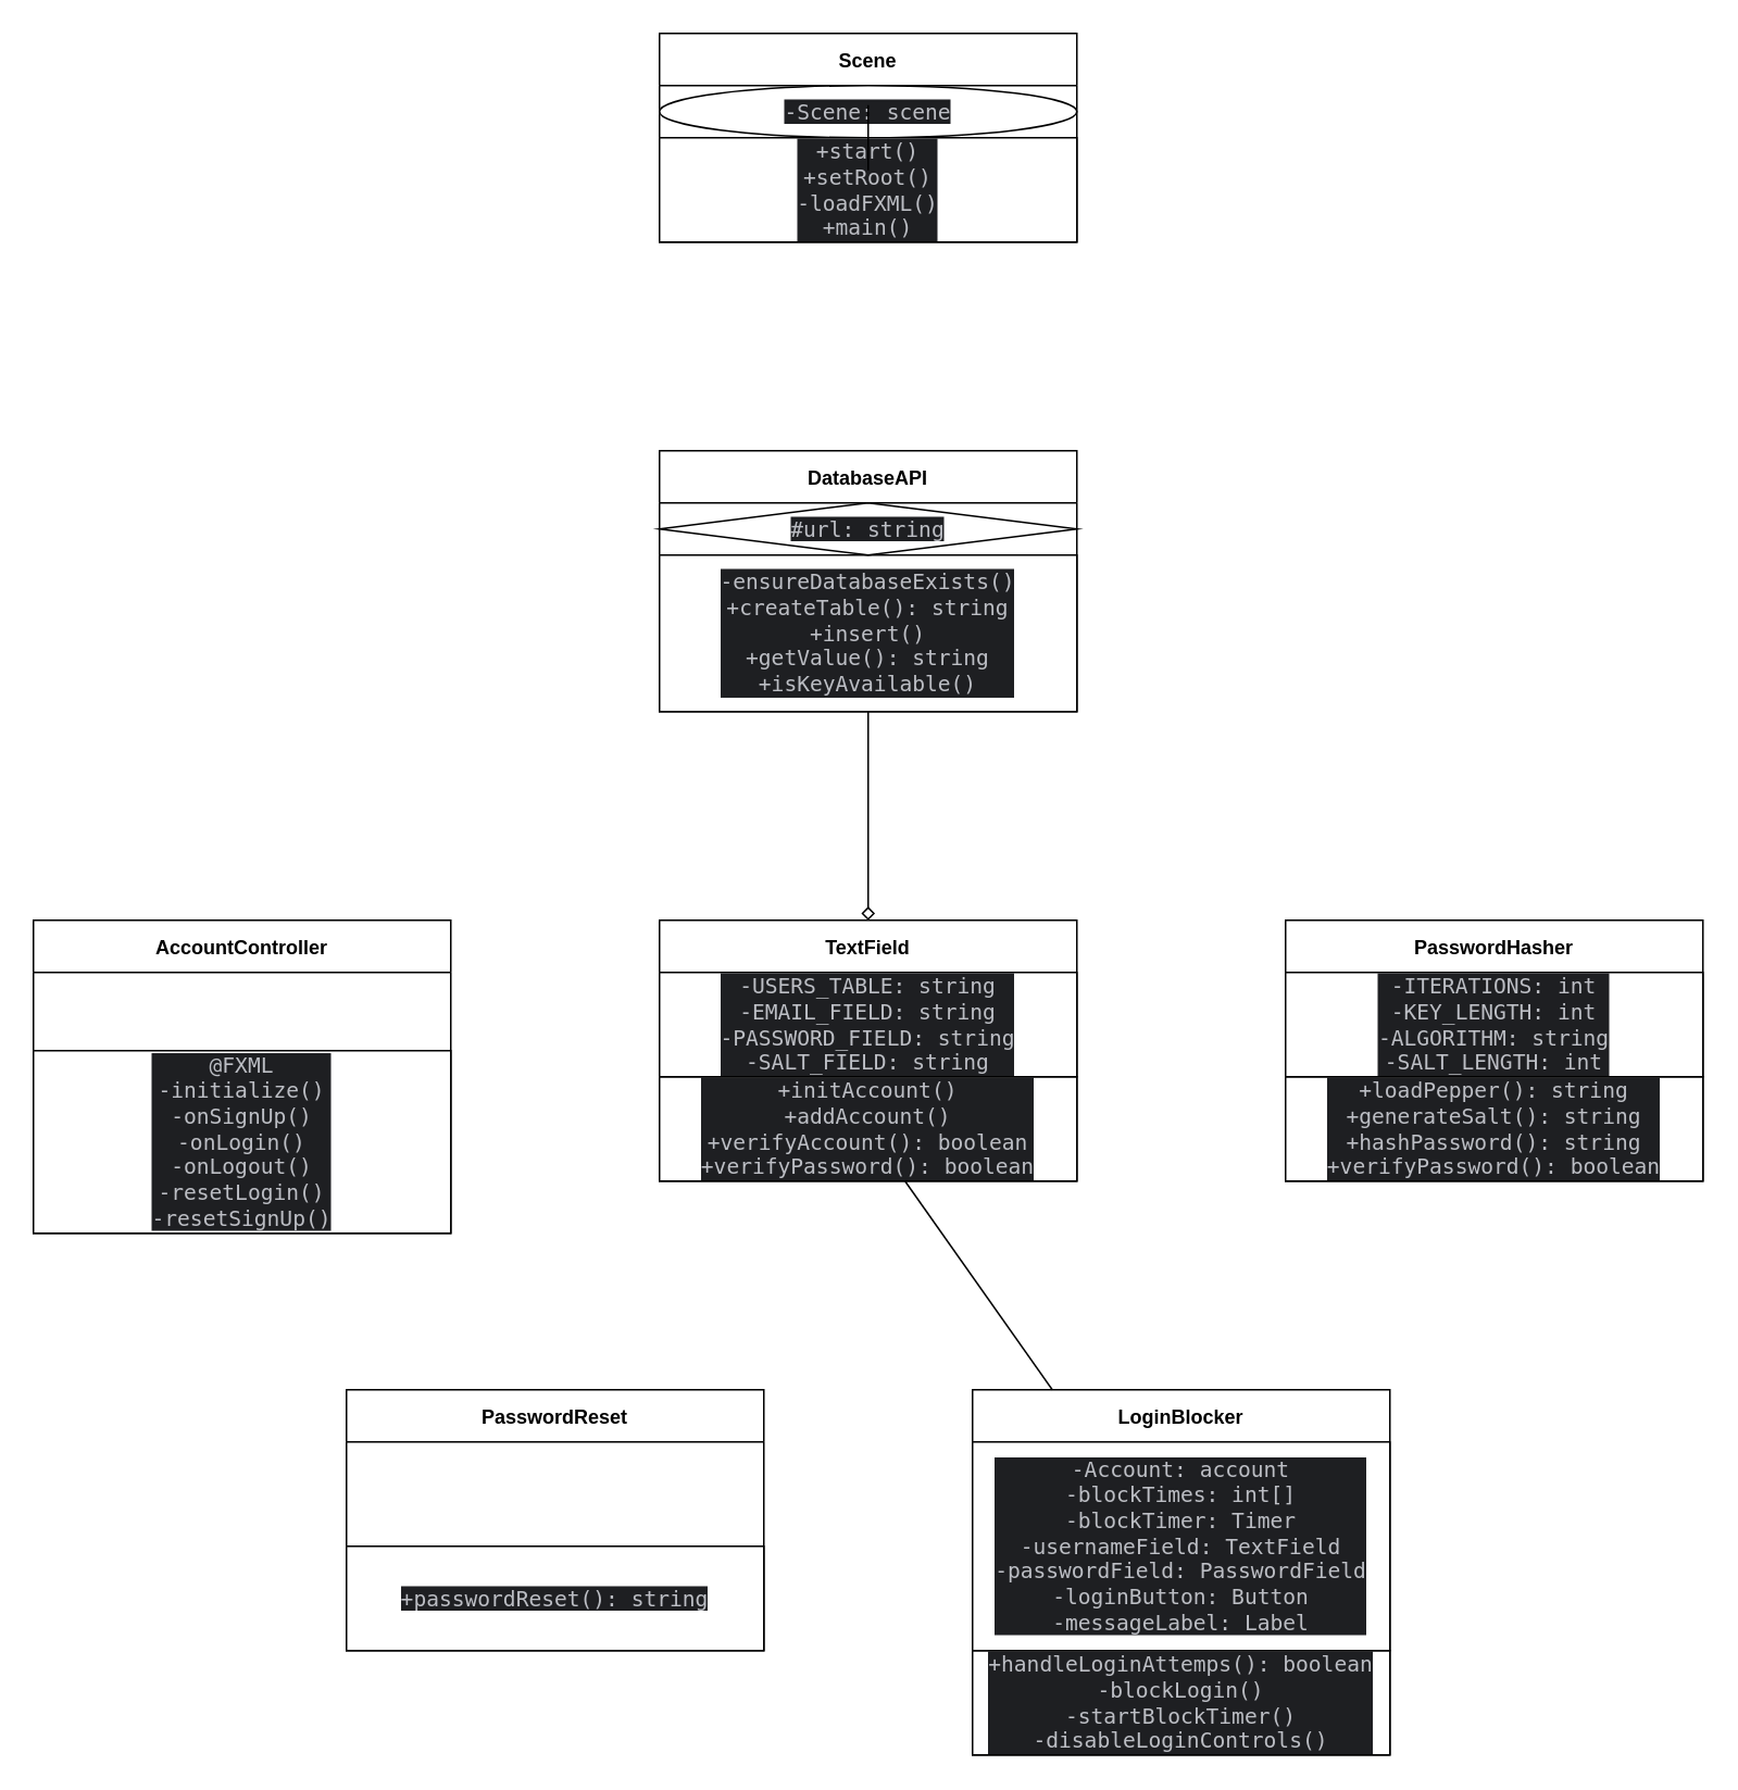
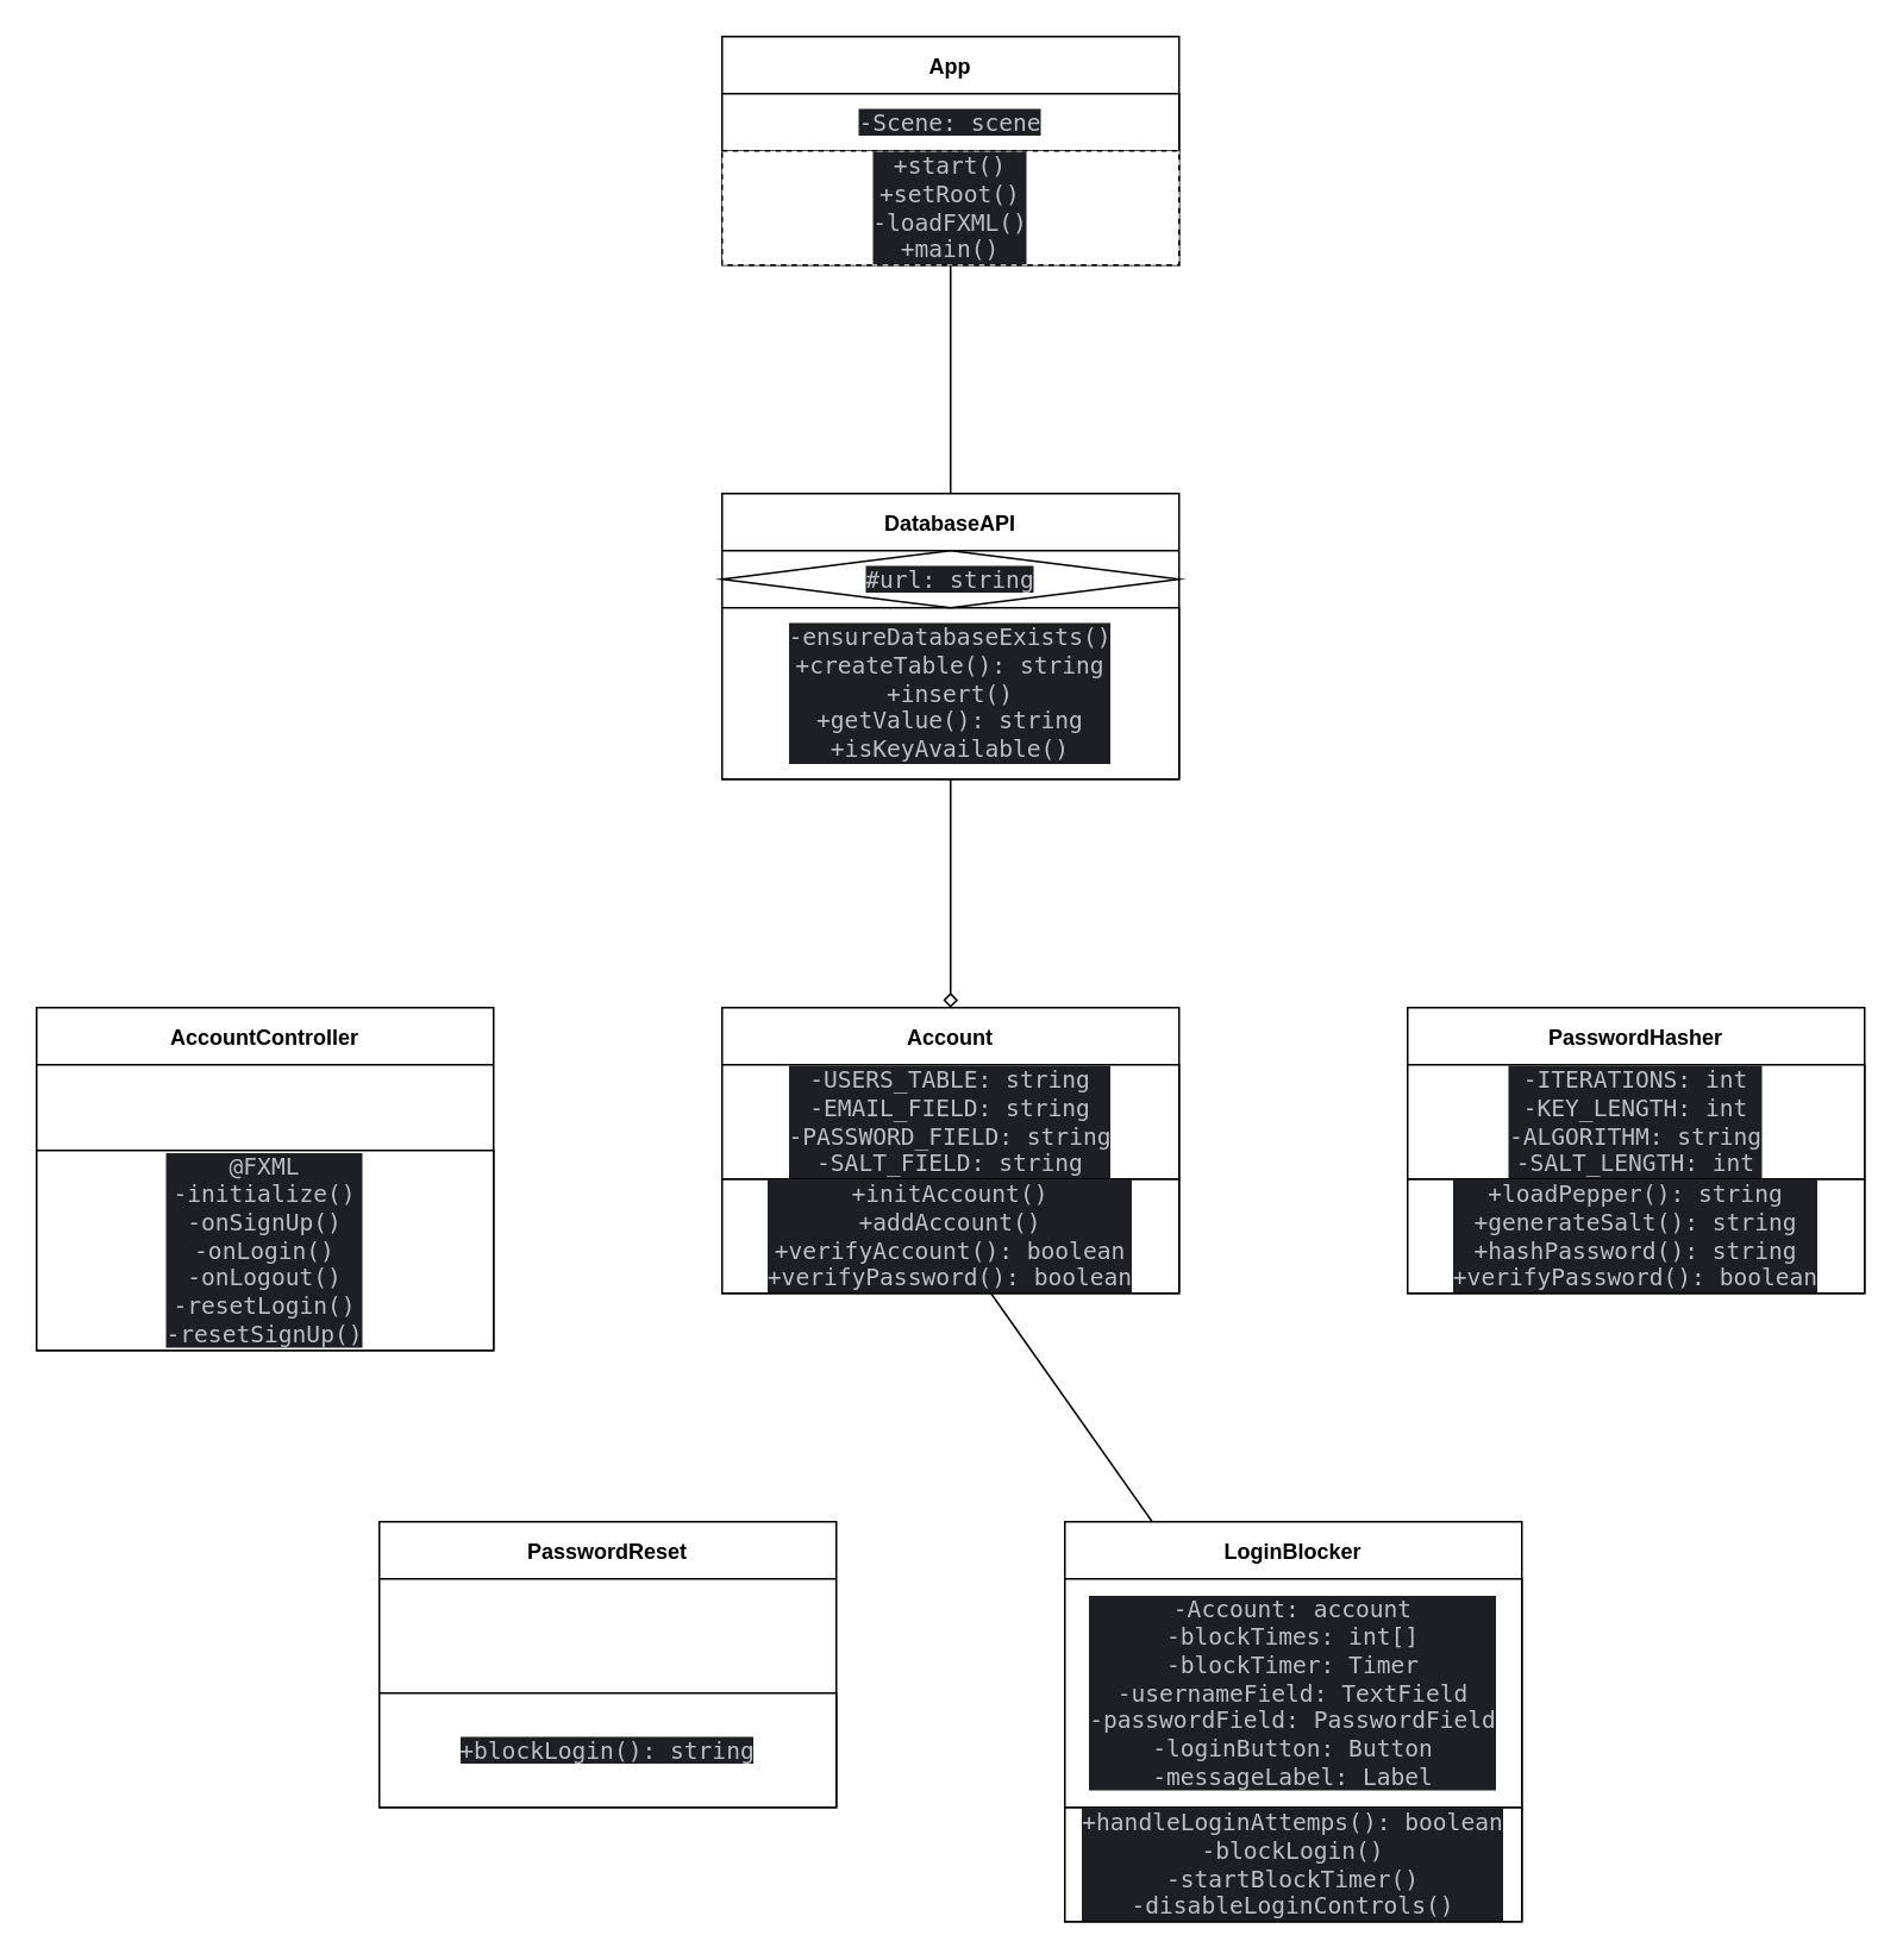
- <mxCell id="2" value="Scene" style="swimlane;startSize=32;" parent="1" vertex="1"><mxGeometry x="404" y="20" width="256" height="128" as="geometry" /></mxCell>
+ <mxCell id="2" value="App" style="swimlane;startSize=32;" parent="1" vertex="1"><mxGeometry x="404" y="20" width="256" height="128" as="geometry" /></mxCell>
- <mxCell id="17" style="edgeStyle=orthogonalEdgeStyle;rounded=0;orthogonalLoop=1;jettySize=auto;html=1;fontSize=10;fontColor=#FFB570;endArrow=none;endFill=0;" parent="1" source="4" target="3" edge="1"><mxGeometry relative="1" as="geometry" /></mxCell>
+ <mxCell id="17" style="edgeStyle=orthogonalEdgeStyle;rounded=0;orthogonalLoop=1;jettySize=auto;html=1;entryX=0.5;entryY=0;entryDx=0;entryDy=0;fontSize=10;fontColor=#FFB570;endArrow=none;endFill=0;" parent="1" source="4" target="13" edge="1"><mxGeometry relative="1" as="geometry" /></mxCell>
- <mxCell id="3" value="&lt;div style=&quot;background-color: rgb(30 , 31 , 34) ; color: rgb(188 , 190 , 196) ; font-size: 10px&quot;&gt;&lt;pre style=&quot;font-family: &amp;#34;jetbrains mono&amp;#34; , monospace ; font-size: 10px&quot;&gt;&lt;pre style=&quot;font-family: &amp;#34;jetbrains mono&amp;#34; , monospace ; font-size: 9.8pt&quot;&gt;&lt;pre style=&quot;font-family: &amp;#34;jetbrains mono&amp;#34; , monospace ; font-size: 9.8pt&quot;&gt;-Scene: scene&lt;/pre&gt;&lt;/pre&gt;&lt;/pre&gt;&lt;/div&gt;" style="ellipse;whiteSpace=wrap;html=1;fontSize=10;" parent="2" vertex="1"><mxGeometry y="32" width="256" height="32" as="geometry" /></mxCell>
+ <mxCell id="3" value="&lt;div style=&quot;background-color: rgb(30 , 31 , 34) ; color: rgb(188 , 190 , 196) ; font-size: 10px&quot;&gt;&lt;pre style=&quot;font-family: &amp;#34;jetbrains mono&amp;#34; , monospace ; font-size: 10px&quot;&gt;&lt;pre style=&quot;font-family: &amp;#34;jetbrains mono&amp;#34; , monospace ; font-size: 9.8pt&quot;&gt;&lt;pre style=&quot;font-family: &amp;#34;jetbrains mono&amp;#34; , monospace ; font-size: 9.8pt&quot;&gt;-Scene: scene&lt;/pre&gt;&lt;/pre&gt;&lt;/pre&gt;&lt;/div&gt;" style="rounded=0;whiteSpace=wrap;html=1;fontSize=10;" parent="2" vertex="1"><mxGeometry y="32" width="256" height="32" as="geometry" /></mxCell>
- <mxCell id="4" value="&lt;div style=&quot;background-color: rgb(30 , 31 , 34) ; color: rgb(188 , 190 , 196) ; font-size: 10px&quot;&gt;&lt;pre style=&quot;font-family: &amp;#34;jetbrains mono&amp;#34; , monospace ; font-size: 10px&quot;&gt;&lt;pre style=&quot;font-family: &amp;#34;jetbrains mono&amp;#34; , monospace ; font-size: 9.8pt&quot;&gt;&lt;pre style=&quot;font-family: &amp;#34;jetbrains mono&amp;#34; , monospace ; font-size: 9.8pt&quot;&gt;+start()&lt;br/&gt;+setRoot()&lt;br/&gt;-loadFXML()&lt;br/&gt;+main()&lt;/pre&gt;&lt;/pre&gt;&lt;/pre&gt;&lt;/div&gt;" style="rounded=0;whiteSpace=wrap;html=1;fontSize=10;" parent="2" vertex="1"><mxGeometry y="64" width="256" height="64" as="geometry" /></mxCell>
+ <mxCell id="4" value="&lt;div style=&quot;background-color: rgb(30 , 31 , 34) ; color: rgb(188 , 190 , 196) ; font-size: 10px&quot;&gt;&lt;pre style=&quot;font-family: &amp;#34;jetbrains mono&amp;#34; , monospace ; font-size: 10px&quot;&gt;&lt;pre style=&quot;font-family: &amp;#34;jetbrains mono&amp;#34; , monospace ; font-size: 9.8pt&quot;&gt;&lt;pre style=&quot;font-family: &amp;#34;jetbrains mono&amp;#34; , monospace ; font-size: 9.8pt&quot;&gt;+start()&lt;br/&gt;+setRoot()&lt;br/&gt;-loadFXML()&lt;br/&gt;+main()&lt;/pre&gt;&lt;/pre&gt;&lt;/pre&gt;&lt;/div&gt;" style="rounded=0;whiteSpace=wrap;html=1;fontSize=10;dashed=1;" parent="2" vertex="1"><mxGeometry y="64" width="256" height="64" as="geometry" /></mxCell>
- <mxCell id="5" value="TextField" style="swimlane;startSize=32;" parent="1" vertex="1"><mxGeometry x="404" y="564" width="256" height="160" as="geometry" /></mxCell>
+ <mxCell id="5" value="Account" style="swimlane;startSize=32;" parent="1" vertex="1"><mxGeometry x="404" y="564" width="256" height="160" as="geometry" /></mxCell>
- <mxCell id="22" value="&lt;div style=&quot;background-color: rgb(30 , 31 , 34) ; color: rgb(188 , 190 , 196) ; font-size: 10px&quot;&gt;&lt;pre style=&quot;font-family: &amp;#34;jetbrains mono&amp;#34; , monospace ; font-size: 10px&quot;&gt;&lt;pre style=&quot;font-family: &amp;#34;jetbrains mono&amp;#34; , monospace ; font-size: 9.8pt&quot;&gt;&lt;pre style=&quot;font-size: 9.8pt ; font-family: &amp;#34;jetbrains mono&amp;#34; , monospace&quot;&gt;+passwordReset(): string&lt;/pre&gt;&lt;/pre&gt;&lt;/pre&gt;&lt;/div&gt;" style="rounded=0;whiteSpace=wrap;html=1;fontSize=10;" vertex="1" parent="21"><mxGeometry y="96" width="256" height="64" as="geometry" /></mxCell>
+ <mxCell id="22" value="&lt;div style=&quot;background-color: rgb(30 , 31 , 34) ; color: rgb(188 , 190 , 196) ; font-size: 10px&quot;&gt;&lt;pre style=&quot;font-family: &amp;#34;jetbrains mono&amp;#34; , monospace ; font-size: 10px&quot;&gt;&lt;pre style=&quot;font-family: &amp;#34;jetbrains mono&amp;#34; , monospace ; font-size: 9.8pt&quot;&gt;&lt;pre style=&quot;font-size: 9.8pt ; font-family: &amp;#34;jetbrains mono&amp;#34; , monospace&quot;&gt;+blockLogin(): string&lt;/pre&gt;&lt;/pre&gt;&lt;/pre&gt;&lt;/div&gt;" style="rounded=0;whiteSpace=wrap;html=1;fontSize=10;" vertex="1" parent="21"><mxGeometry y="96" width="256" height="64" as="geometry" /></mxCell>
